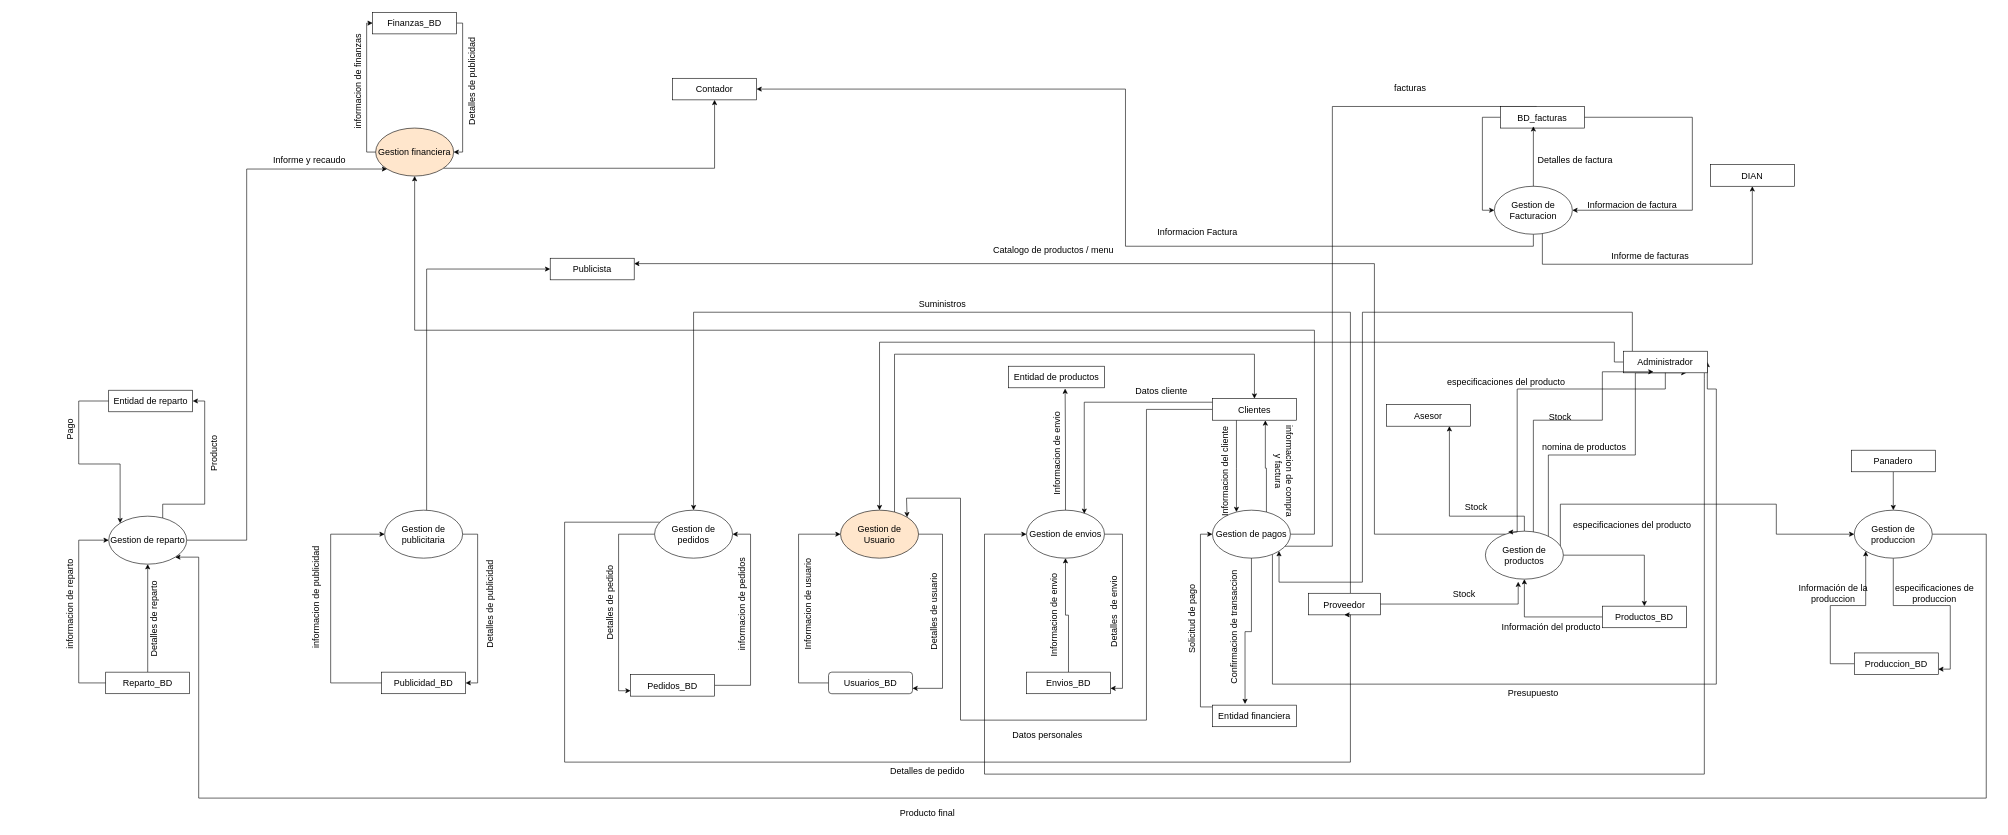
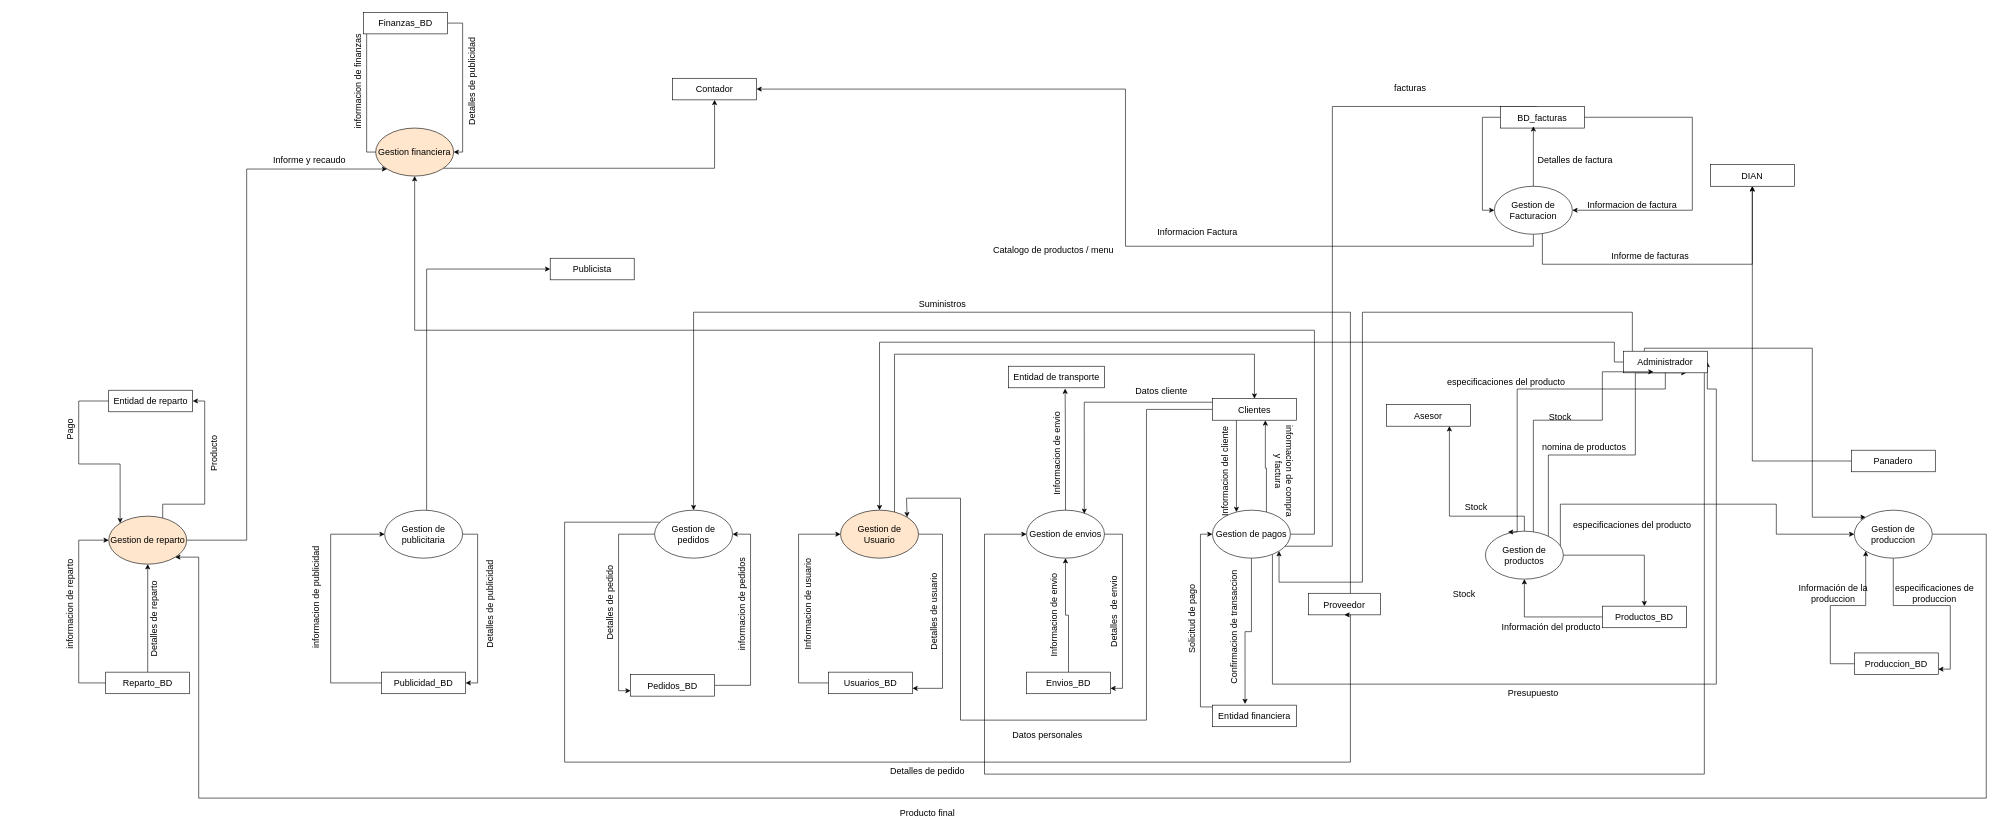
- <mxCell id="91" value="&lt;span style=&quot;font-size: 15px;&quot;&gt;Finanzas_BD&lt;/span&gt;" style="rounded=0;whiteSpace=wrap;html=1;" vertex="1" parent="1"><mxGeometry x="620" y="20" width="140" height="36" as="geometry" /></mxCell>
+ <mxCell id="91" value="&lt;span style=&quot;font-size: 15px;&quot;&gt;Finanzas_BD&lt;/span&gt;" style="rounded=0;whiteSpace=wrap;html=1;" vertex="1" parent="1"><mxGeometry x="605" y="20" width="140" height="36" as="geometry" /></mxCell>
- <mxCell id="15" style="edgeStyle=orthogonalEdgeStyle;rounded=0;orthogonalLoop=1;jettySize=auto;html=1;entryX=1;entryY=0.25;entryDx=0;entryDy=0;" edge="1" parent="1" source="16" target="85"><mxGeometry relative="1" as="geometry"><Array as="points"><mxPoint x="2290" y="890" /><mxPoint x="2290" y="439" /></Array></mxGeometry></mxCell>
+ <mxCell id="24" style="edgeStyle=orthogonalEdgeStyle;rounded=0;orthogonalLoop=1;jettySize=auto;html=1;entryX=0;entryY=0;entryDx=0;entryDy=0;" edge="1" parent="1" source="25" target="116"><mxGeometry relative="1" as="geometry"><Array as="points"><mxPoint x="2740" y="580" /><mxPoint x="3020" y="580" /><mxPoint x="3020" y="862" /></Array></mxGeometry></mxCell>
- <mxCell id="52" value="&lt;font style=&quot;font-size: 15px;&quot;&gt;Entidad de productos&lt;/font&gt;" style="rounded=0;whiteSpace=wrap;html=1;" vertex="1" parent="1"><mxGeometry x="1680" y="610" width="160" height="36" as="geometry" /></mxCell>
+ <mxCell id="52" value="&lt;font style=&quot;font-size: 15px;&quot;&gt;Entidad de transporte&lt;/font&gt;" style="rounded=0;whiteSpace=wrap;html=1;" vertex="1" parent="1"><mxGeometry x="1680" y="610" width="160" height="36" as="geometry" /></mxCell>
- <mxCell id="122" value="" style="edgeStyle=orthogonalEdgeStyle;rounded=0;orthogonalLoop=1;jettySize=auto;html=1;" edge="1" parent="1" source="123" target="116"><mxGeometry relative="1" as="geometry" /></mxCell>
+ <mxCell id="122" value="" style="edgeStyle=orthogonalEdgeStyle;rounded=0;orthogonalLoop=1;jettySize=auto;html=1;" edge="1" parent="1" source="123" target="100"><mxGeometry relative="1" as="geometry" /></mxCell>
- <mxCell id="106" value="Gestion de reparto" style="ellipse;whiteSpace=wrap;html=1;fontSize=15;" vertex="1" parent="1"><mxGeometry x="180" y="860" width="130" height="80" as="geometry" /></mxCell>
+ <mxCell id="106" value="Gestion de reparto" style="ellipse;whiteSpace=wrap;html=1;fontSize=15;fillColor=#ffe6cc;" vertex="1" parent="1"><mxGeometry x="180" y="860" width="130" height="80" as="geometry" /></mxCell>
- <mxCell id="55" style="edgeStyle=orthogonalEdgeStyle;rounded=0;orthogonalLoop=1;jettySize=auto;html=1;entryX=0.421;entryY=1.054;entryDx=0;entryDy=0;entryPerimeter=0;" edge="1" parent="1" source="49" target="16"><mxGeometry relative="1" as="geometry" /></mxCell>
- <mxCell id="65" value="&lt;font style=&quot;font-size: 15px;&quot;&gt;Usuarios_BD&lt;/font&gt;" style="whiteSpace=wrap;html=1;rounded=1;" vertex="1" parent="1"><mxGeometry x="1380" y="1120" width="140" height="36" as="geometry" /></mxCell>
+ <mxCell id="65" value="&lt;font style=&quot;font-size: 15px;&quot;&gt;Usuarios_BD&lt;/font&gt;" style="rounded=0;whiteSpace=wrap;html=1;" vertex="1" parent="1"><mxGeometry x="1380" y="1120" width="140" height="36" as="geometry" /></mxCell>
